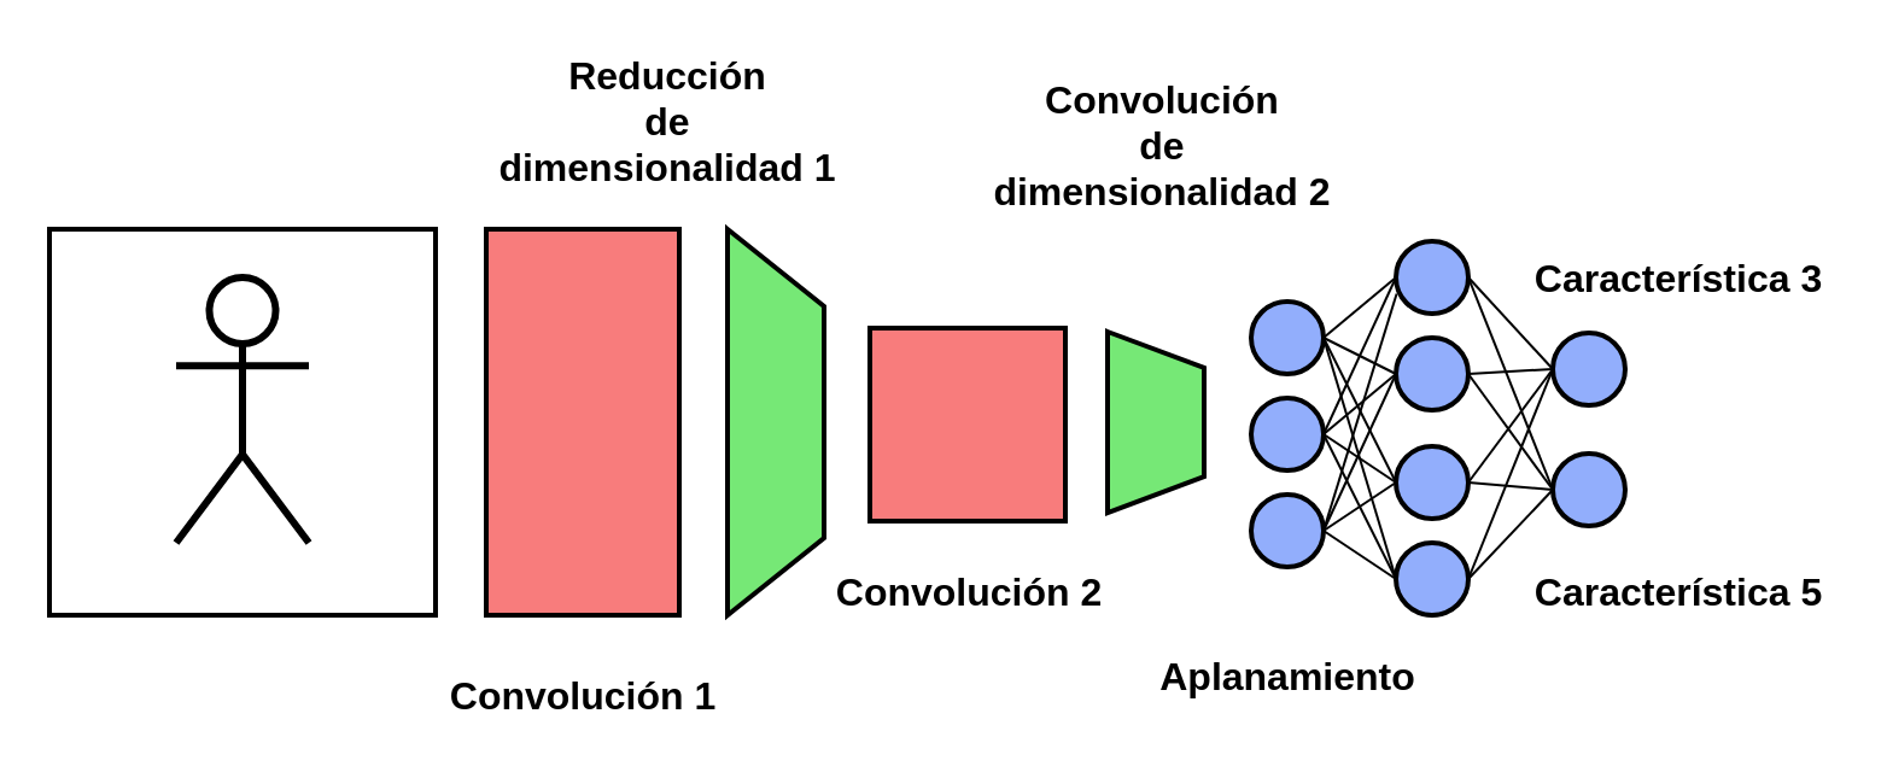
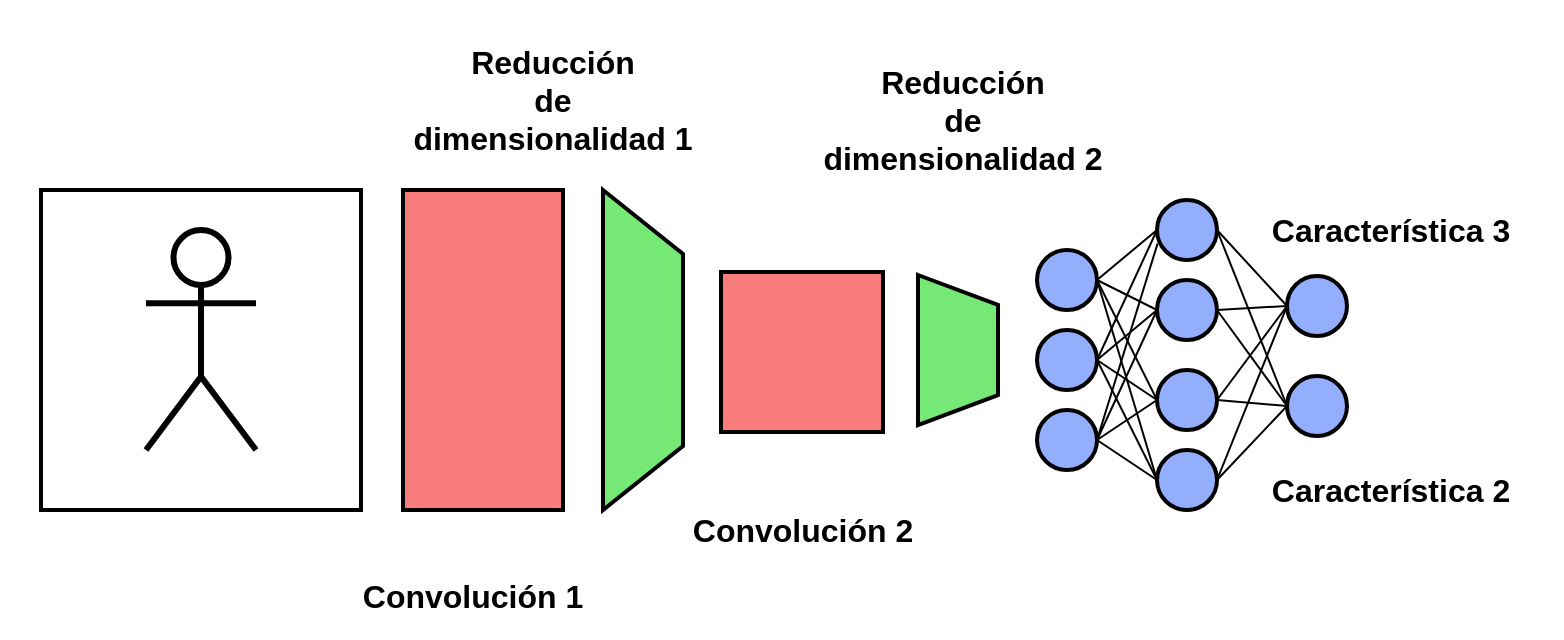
- <mxCell id="43" value="&lt;b style=&quot;font-size: 16px;&quot;&gt;&lt;font style=&quot;font-size: 16px;&quot;&gt;Convolución&lt;br style=&quot;font-size: 16px;&quot;&gt;de&lt;br style=&quot;font-size: 16px;&quot;&gt;dimensionalidad 2&lt;br style=&quot;font-size: 16px;&quot;&gt;&lt;/font&gt;&lt;/b&gt;" style="text;html=1;align=center;verticalAlign=middle;resizable=0;points=[];autosize=1;fontFamily=Arial;fontSize=16;" parent="1" vertex="1"><mxGeometry x="401" y="30" width="160" height="60" as="geometry" /></mxCell>
+ <mxCell id="43" value="&lt;b style=&quot;font-size: 16px;&quot;&gt;&lt;font style=&quot;font-size: 16px;&quot;&gt;Reducción&lt;br style=&quot;font-size: 16px;&quot;&gt;de&lt;br style=&quot;font-size: 16px;&quot;&gt;dimensionalidad 2&lt;br style=&quot;font-size: 16px;&quot;&gt;&lt;/font&gt;&lt;/b&gt;" style="text;html=1;align=center;verticalAlign=middle;resizable=0;points=[];autosize=1;fontFamily=Arial;fontSize=16;" parent="1" vertex="1"><mxGeometry x="401" y="30" width="160" height="60" as="geometry" /></mxCell>
- <mxCell id="42" value="&lt;b style=&quot;font-size: 16px;&quot;&gt;&lt;font style=&quot;font-size: 16px;&quot;&gt;Convolución 2&lt;/font&gt;&lt;/b&gt;" style="text;html=1;align=center;verticalAlign=middle;resizable=0;points=[];autosize=1;fontFamily=Arial;fontSize=16;" parent="1" vertex="1"><mxGeometry x="335.5" y="234.5" width="130" height="20" as="geometry" /></mxCell>
+ <mxCell id="42" value="&lt;b style=&quot;font-size: 16px;&quot;&gt;&lt;font style=&quot;font-size: 16px;&quot;&gt;Convolución 2&lt;/font&gt;&lt;/b&gt;" style="text;html=1;align=center;verticalAlign=middle;resizable=0;points=[];autosize=1;fontFamily=Arial;fontSize=16;" parent="1" vertex="1"><mxGeometry x="335.5" y="254.5" width="130" height="20" as="geometry" /></mxCell>
- <mxCell id="39" value="&lt;b style=&quot;font-size: 16px;&quot;&gt;&lt;font style=&quot;font-size: 16px;&quot;&gt;Característica 5&lt;br style=&quot;font-size: 16px;&quot;&gt;&lt;/font&gt;&lt;/b&gt;" style="text;html=1;align=center;verticalAlign=middle;resizable=0;points=[];autosize=1;fontFamily=Arial;fontSize=16;" parent="1" vertex="1"><mxGeometry x="630" y="234.5" width="130" height="20" as="geometry" /></mxCell>
+ <mxCell id="39" value="&lt;b style=&quot;font-size: 16px;&quot;&gt;&lt;font style=&quot;font-size: 16px;&quot;&gt;Característica 2&lt;br style=&quot;font-size: 16px;&quot;&gt;&lt;/font&gt;&lt;/b&gt;" style="text;html=1;align=center;verticalAlign=middle;resizable=0;points=[];autosize=1;fontFamily=Arial;fontSize=16;" parent="1" vertex="1"><mxGeometry x="630" y="234.5" width="130" height="20" as="geometry" /></mxCell>
- <mxCell id="9" value="&lt;b style=&quot;font-size: 16px;&quot;&gt;&lt;font style=&quot;font-size: 16px;&quot;&gt;Aplanamiento&lt;br style=&quot;font-size: 16px;&quot;&gt;&lt;/font&gt;&lt;/b&gt;" style="text;html=1;align=center;verticalAlign=middle;resizable=0;points=[];autosize=1;fontFamily=Arial;fontSize=16;" parent="1" vertex="1"><mxGeometry x="473" y="270" width="120" height="20" as="geometry" /></mxCell>
- <mxCell id="5" value="&lt;b style=&quot;font-size: 16px;&quot;&gt;&lt;font style=&quot;font-size: 16px;&quot;&gt;Convolución 1&lt;/font&gt;&lt;/b&gt;" style="text;html=1;align=center;verticalAlign=middle;resizable=0;points=[];autosize=1;fontFamily=Arial;fontSize=16;" parent="1" vertex="1"><mxGeometry x="176" y="277.5" width="130" height="20" as="geometry" /></mxCell>
+ <mxCell id="5" value="&lt;b style=&quot;font-size: 16px;&quot;&gt;&lt;font style=&quot;font-size: 16px;&quot;&gt;Convolución 1&lt;/font&gt;&lt;/b&gt;" style="text;html=1;align=center;verticalAlign=middle;resizable=0;points=[];autosize=1;fontFamily=Arial;fontSize=16;" parent="1" vertex="1"><mxGeometry x="171" y="287.5" width="130" height="20" as="geometry" /></mxCell>
